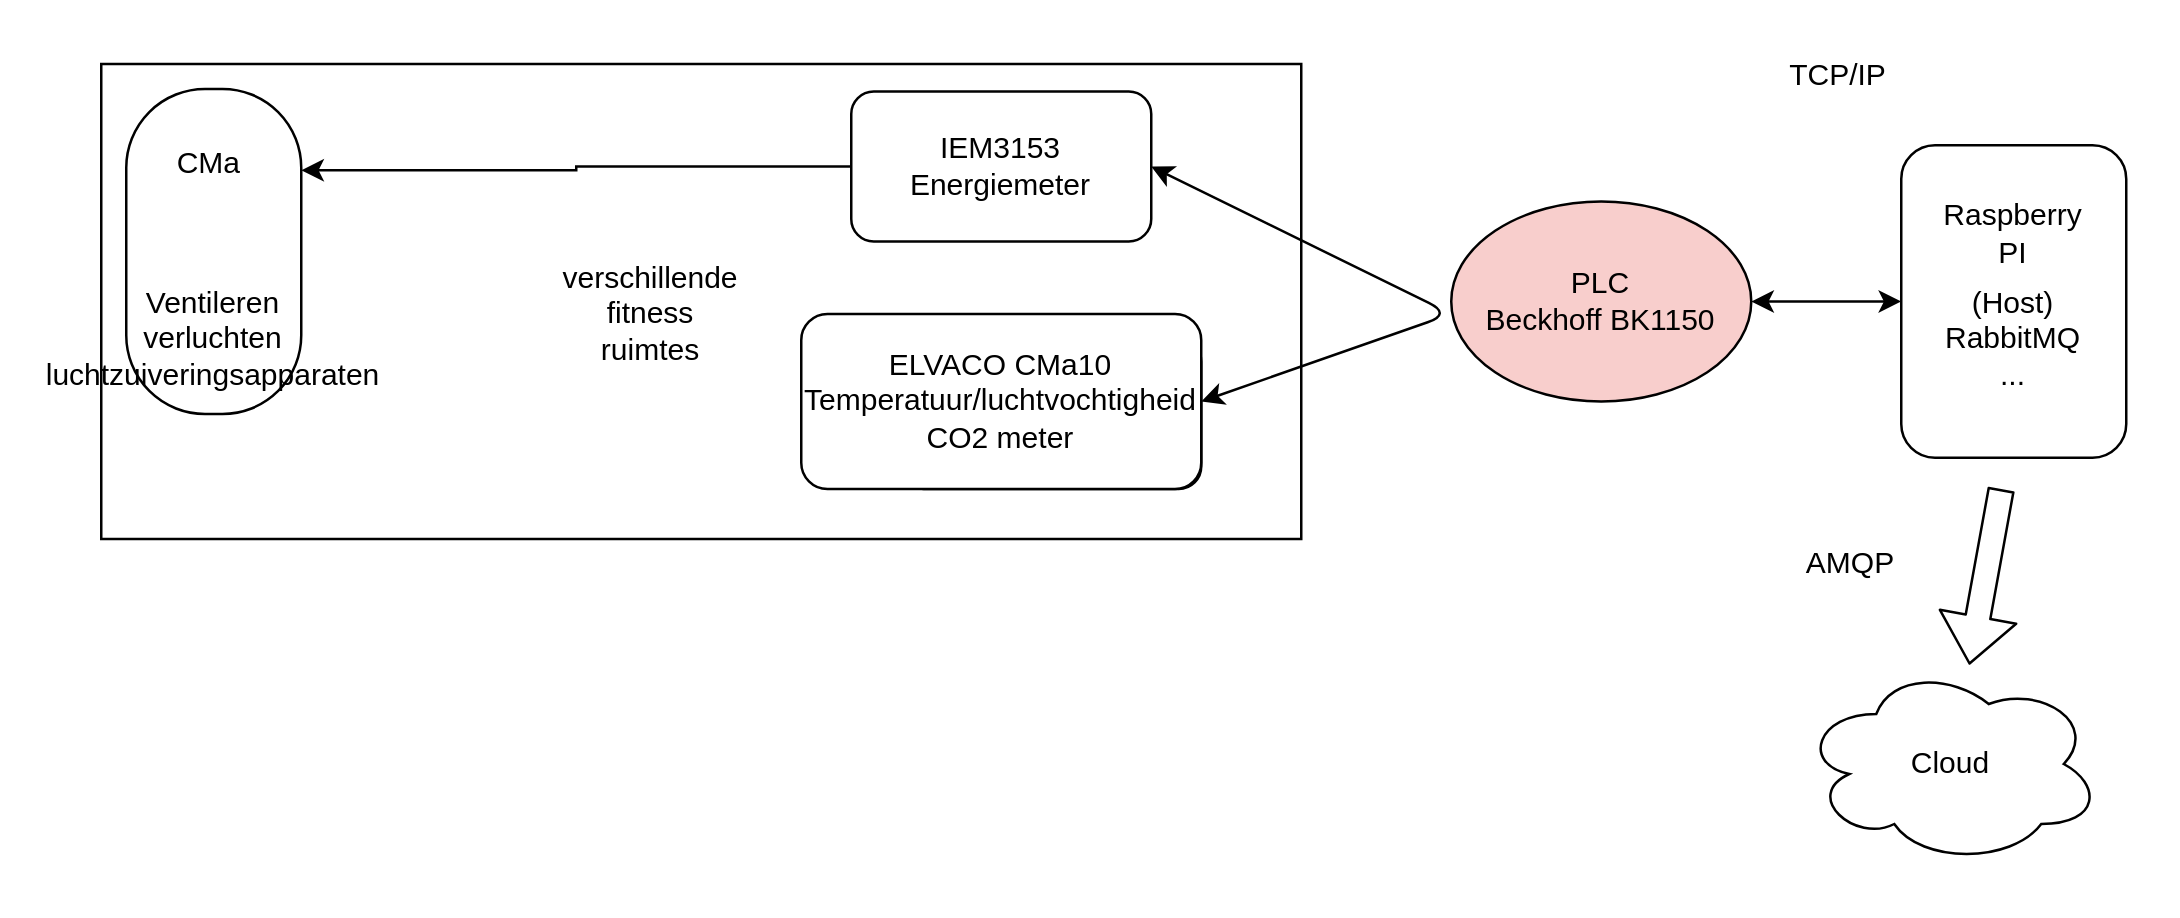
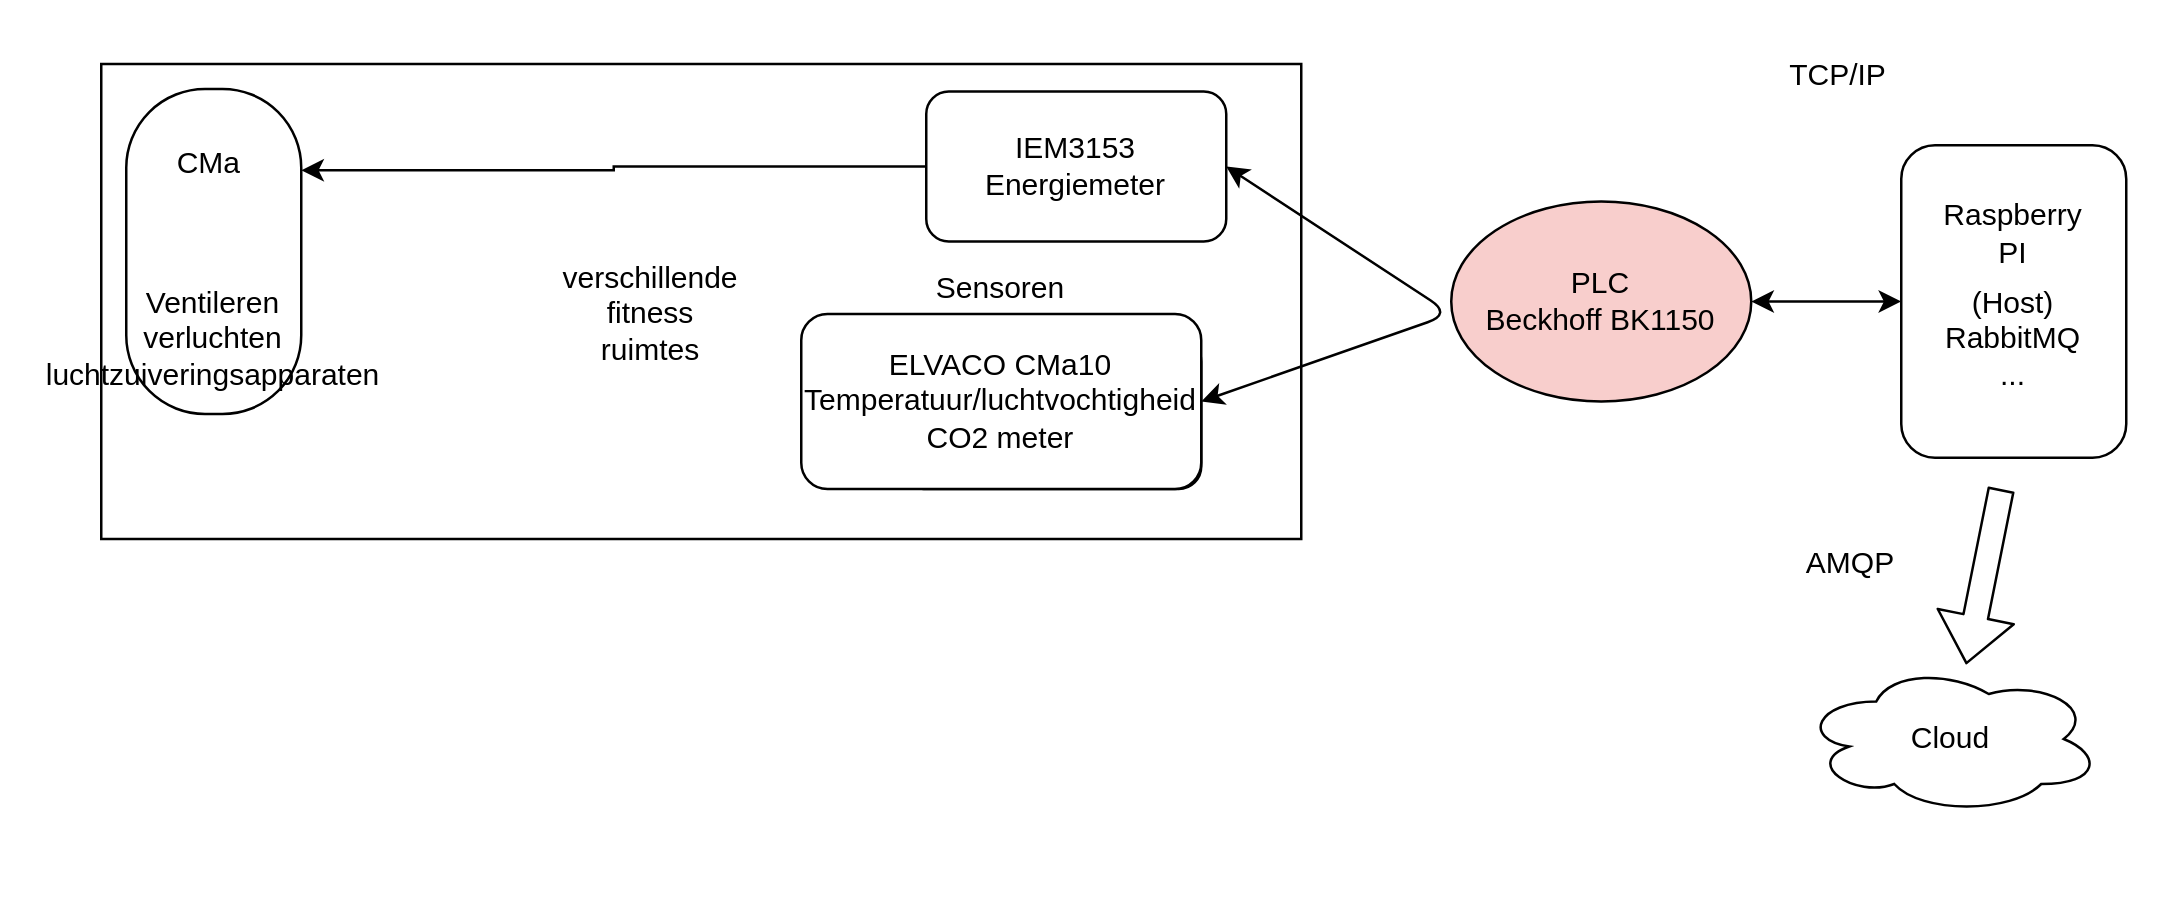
- <mxCell id="11" value="IEM3153&lt;br&gt;Energiemeter" style="rounded=1;whiteSpace=wrap;html=1;" vertex="1" parent="1"><mxGeometry x="340" y="36" width="120" height="60" as="geometry" /></mxCell>
+ <mxCell id="11" value="IEM3153&lt;br&gt;Energiemeter" style="rounded=1;whiteSpace=wrap;html=1;" vertex="1" parent="1"><mxGeometry x="370" y="36" width="120" height="60" as="geometry" /></mxCell>
+ <mxCell id="22" value="Sensoren" style="text;html=1;strokeColor=none;fillColor=none;align=center;verticalAlign=middle;whiteSpace=wrap;rounded=0;" vertex="1" parent="1"><mxGeometry x="380" y="105" width="40" height="20" as="geometry" /></mxCell>
- <mxCell id="18" value="Cloud" style="ellipse;shape=cloud;whiteSpace=wrap;html=1;" vertex="1" parent="1"><mxGeometry x="720" y="265" width="120" height="80" as="geometry" /></mxCell>
+ <mxCell id="18" value="Cloud" style="ellipse;shape=cloud;whiteSpace=wrap;html=1;" vertex="1" parent="1"><mxGeometry x="720" y="265" width="120" height="60" as="geometry" /></mxCell>
